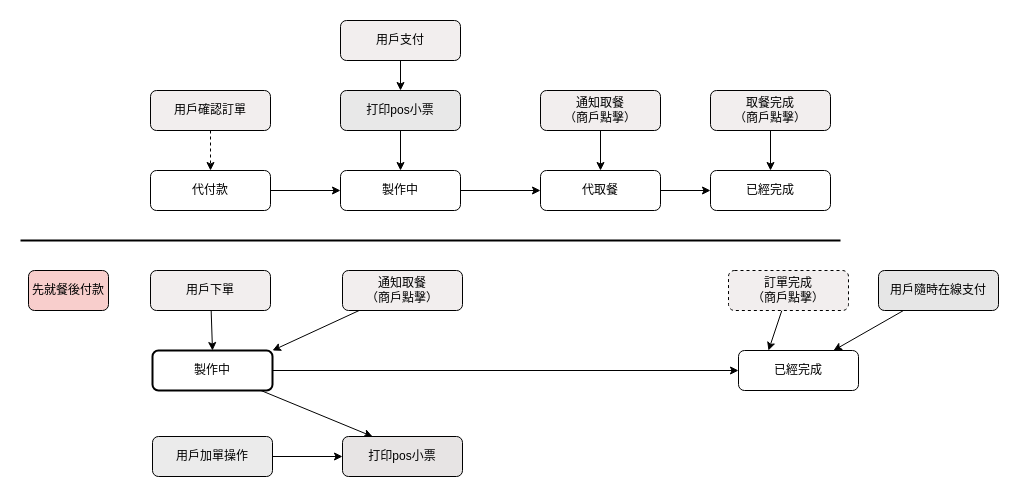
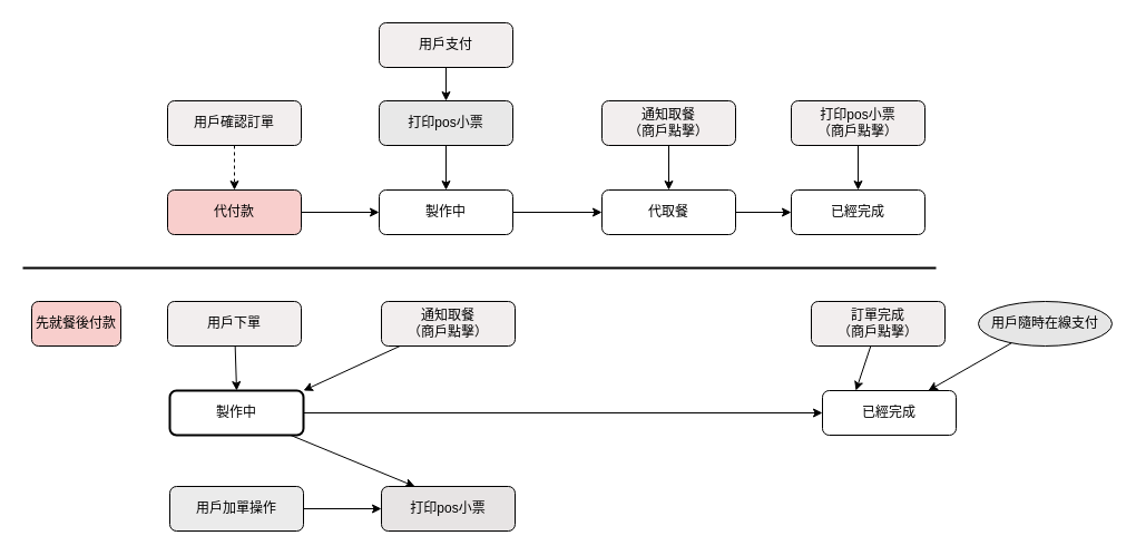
- <mxCell id="15" value="取餐完成&lt;br style=&quot;border-color: var(--border-color);&quot;&gt;（商戶點擊）" style="rounded=1;whiteSpace=wrap;html=1;fontSize=12;glass=0;strokeWidth=1;shadow=0;fillColor=#F2EEEE;" vertex="1" parent="1"><mxGeometry x="710" y="90" width="120" height="40" as="geometry" /></mxCell>
+ <mxCell id="15" value="打印pos小票&lt;br style=&quot;border-color: var(--border-color);&quot;&gt;（商戶點擊）" style="rounded=1;whiteSpace=wrap;html=1;fontSize=12;glass=0;strokeWidth=1;shadow=0;fillColor=#F2EEEE;" vertex="1" parent="1"><mxGeometry x="710" y="90" width="120" height="40" as="geometry" /></mxCell>
- <mxCell id="3" value="代付款" style="rounded=1;whiteSpace=wrap;html=1;fontSize=12;glass=0;strokeWidth=1;shadow=0;" vertex="1" parent="1"><mxGeometry x="150" y="170" width="120" height="40" as="geometry" /></mxCell>
+ <mxCell id="3" value="代付款" style="rounded=1;whiteSpace=wrap;html=1;fontSize=12;glass=0;strokeWidth=1;shadow=0;fillColor=#f8cecc;" vertex="1" parent="1"><mxGeometry x="150" y="170" width="120" height="40" as="geometry" /></mxCell>
- <mxCell id="24" value="訂單完成&lt;br style=&quot;border-color: var(--border-color);&quot;&gt;（商戶點擊）" style="rounded=1;whiteSpace=wrap;html=1;fontSize=12;glass=0;strokeWidth=1;shadow=0;fillColor=#F2EEEE;dashed=1;" vertex="1" parent="1"><mxGeometry x="728" y="270" width="120" height="40" as="geometry" /></mxCell>
+ <mxCell id="24" value="訂單完成&lt;br style=&quot;border-color: var(--border-color);&quot;&gt;（商戶點擊）" style="rounded=1;whiteSpace=wrap;html=1;fontSize=12;glass=0;strokeWidth=1;shadow=0;fillColor=#F2EEEE;" vertex="1" parent="1"><mxGeometry x="728" y="270" width="120" height="40" as="geometry" /></mxCell>
- <mxCell id="29" value="用戶隨時在線支付" style="rounded=1;whiteSpace=wrap;html=1;fontSize=12;glass=0;strokeWidth=1;shadow=0;gradientColor=none;fillColor=#E6E6E6;" vertex="1" parent="1"><mxGeometry x="878" y="270" width="120" height="40" as="geometry" /></mxCell>
+ <mxCell id="29" value="用戶隨時在線支付" style="ellipse;whiteSpace=wrap;html=1;fontSize=12;glass=0;strokeWidth=1;shadow=0;gradientColor=none;fillColor=#E6E6E6;" vertex="1" parent="1"><mxGeometry x="878" y="270" width="120" height="40" as="geometry" /></mxCell>
